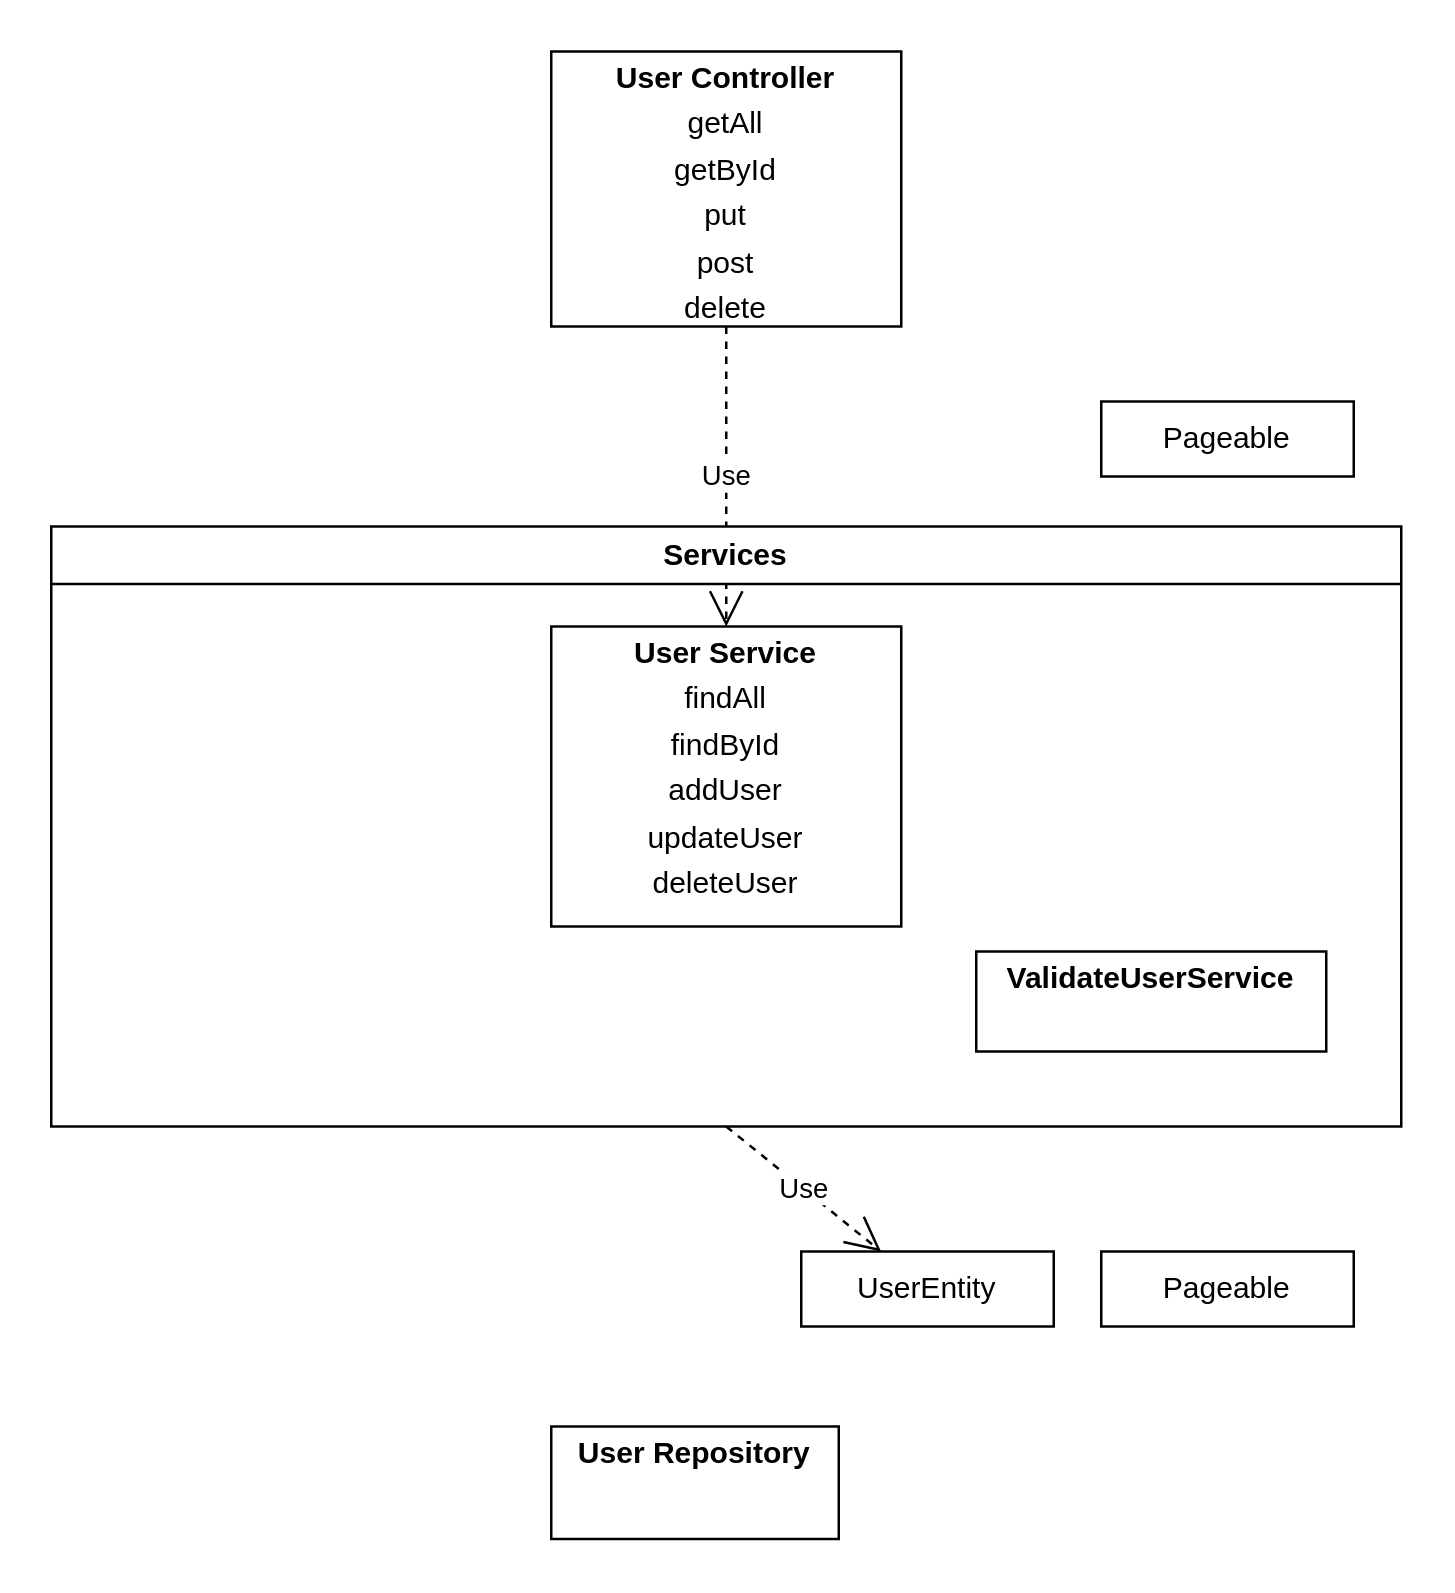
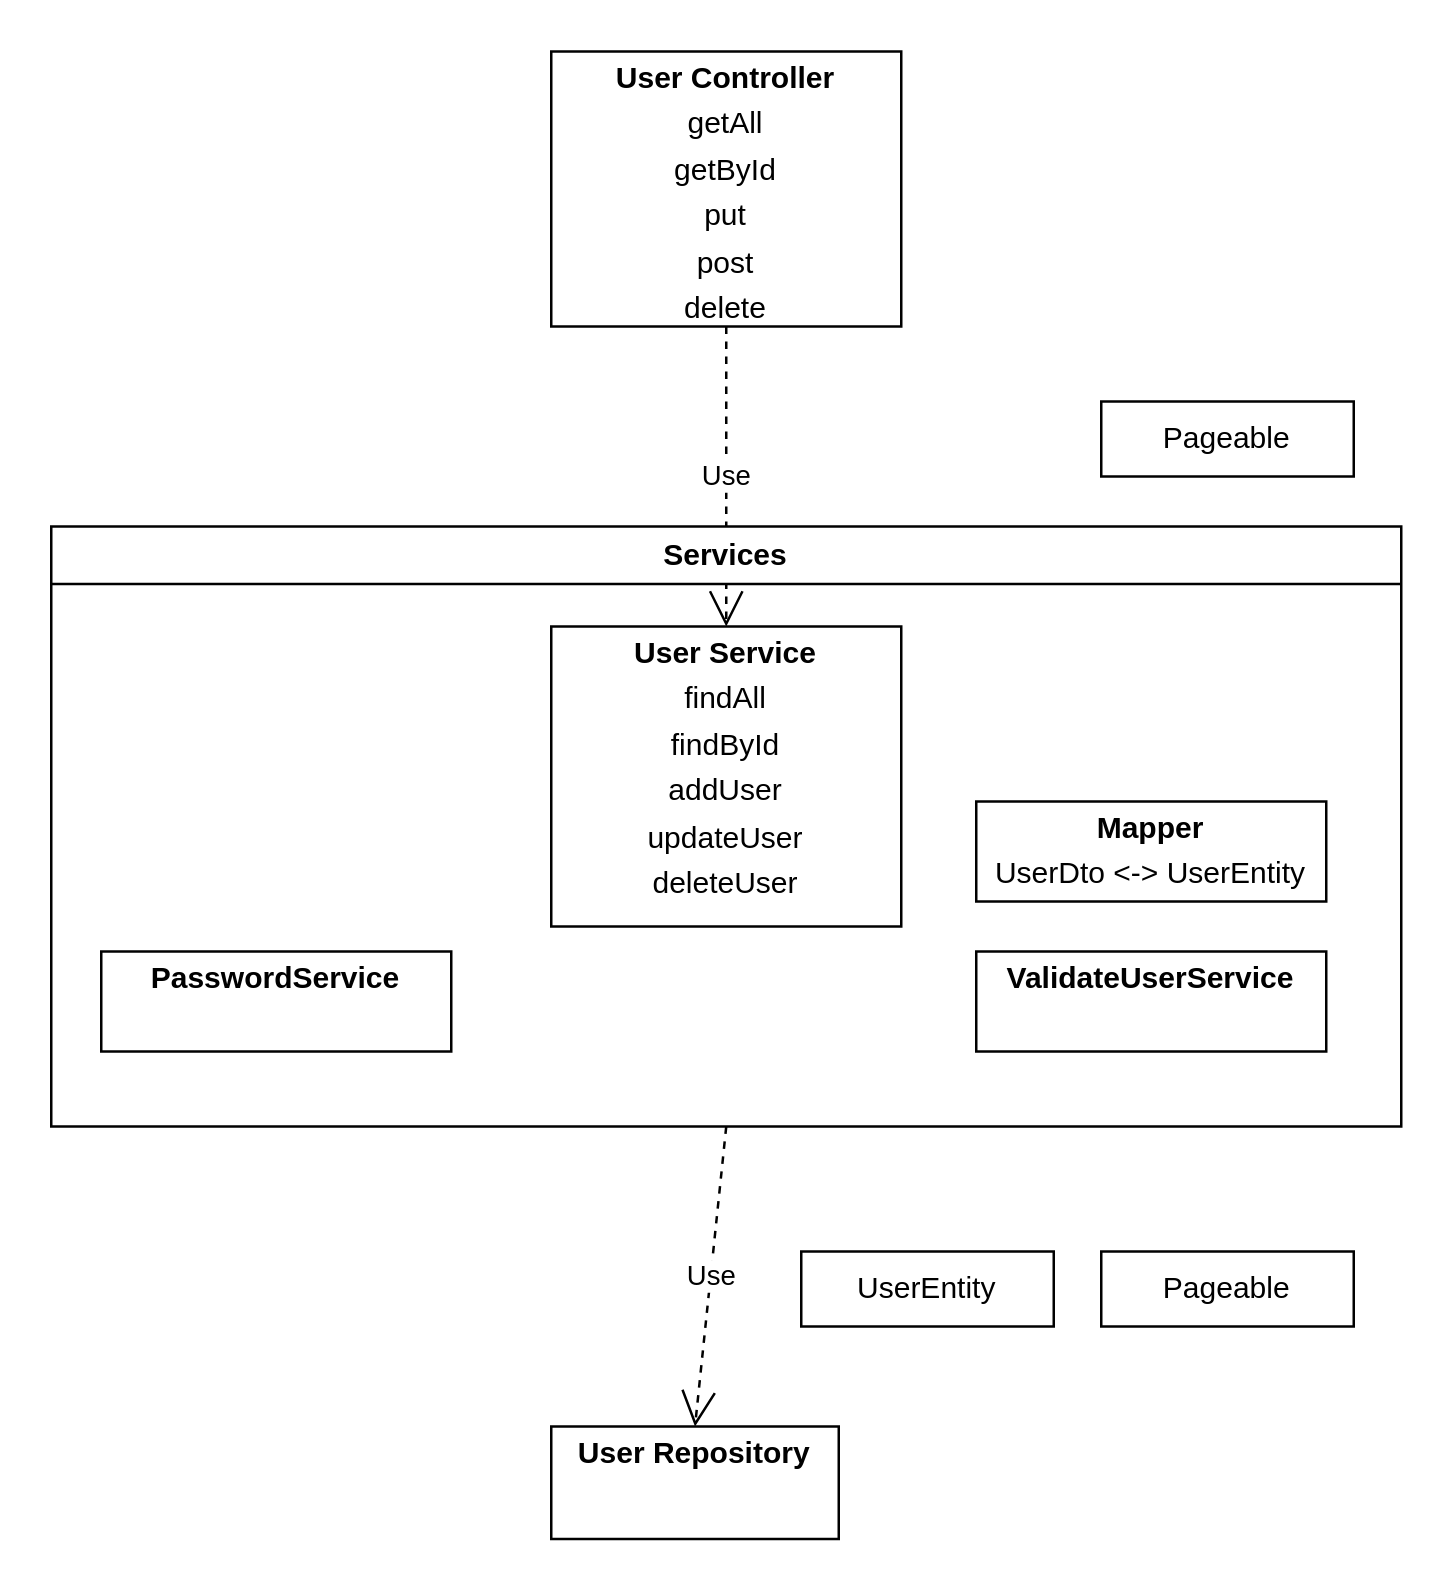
+ <mxCell id="7" value="&lt;p style=&quot;margin:0px;margin-top:4px;text-align:center;&quot;&gt;&lt;b&gt;Mapper&lt;/b&gt;&lt;/p&gt;&lt;p style=&quot;margin:0px;margin-top:4px;text-align:center;&quot;&gt;UserDto &amp;lt;-&amp;gt; UserEntity&lt;/p&gt;" style="verticalAlign=top;align=left;overflow=fill;html=1;whiteSpace=wrap;" parent="1" vertex="1"><mxGeometry x="390" y="320" width="140" height="40" as="geometry" /></mxCell>
+ <mxCell id="6" value="&lt;p style=&quot;margin:0px;margin-top:4px;text-align:center;&quot;&gt;&lt;b&gt;PasswordService&lt;/b&gt;&lt;/p&gt;" style="verticalAlign=top;align=left;overflow=fill;html=1;whiteSpace=wrap;" parent="1" vertex="1"><mxGeometry x="40" y="380" width="140" height="40" as="geometry" /></mxCell>
- <mxCell id="11" value="Use" style="endArrow=open;endSize=12;dashed=1;html=1;rounded=0;exitX=0.5;exitY=1;exitDx=0;exitDy=0;" parent="1" source="9" target="12" edge="1"><mxGeometry width="160" relative="1" as="geometry"><mxPoint x="130" y="350" as="sourcePoint" /><mxPoint x="290" y="350" as="targetPoint" /></mxGeometry></mxCell>
+ <mxCell id="11" value="Use" style="endArrow=open;endSize=12;dashed=1;html=1;rounded=0;entryX=0.5;entryY=0;entryDx=0;entryDy=0;exitX=0.5;exitY=1;exitDx=0;exitDy=0;" parent="1" source="9" target="10" edge="1"><mxGeometry width="160" relative="1" as="geometry"><mxPoint x="130" y="350" as="sourcePoint" /><mxPoint x="290" y="350" as="targetPoint" /></mxGeometry></mxCell>
